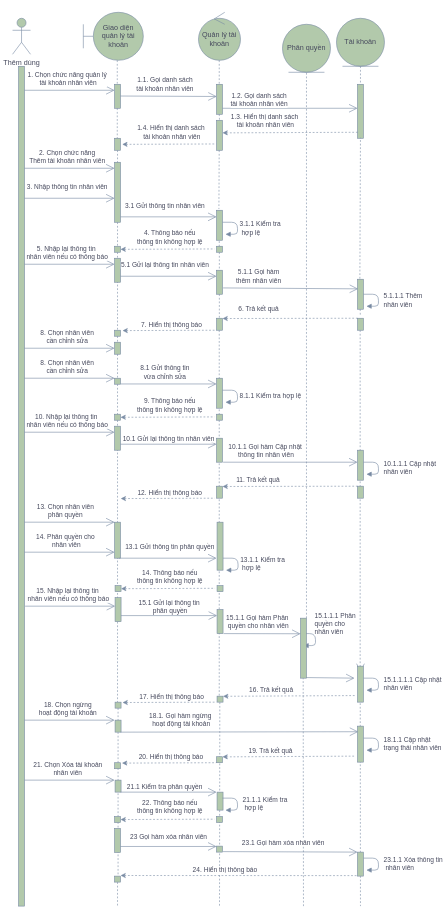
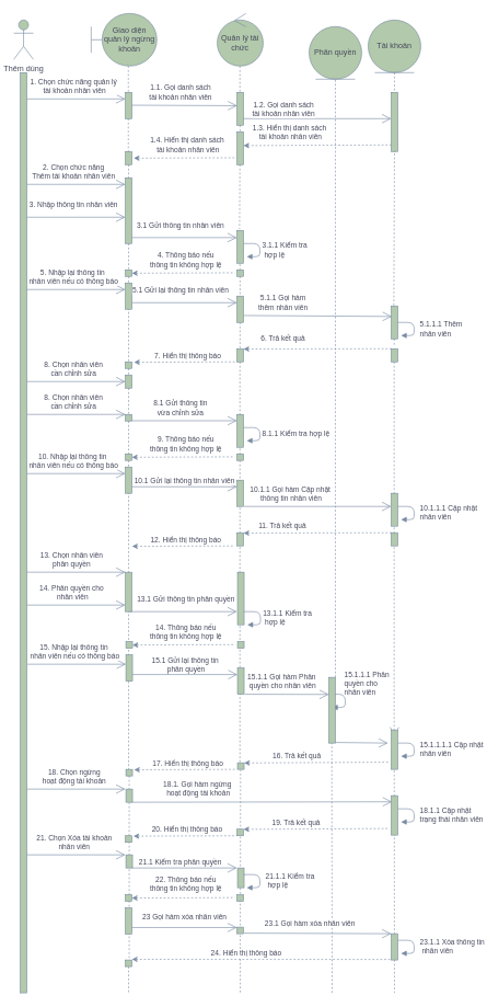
- <mxCell id="9" value="Giao diện quản lý tài khoản" style="shape=umlBoundary;whiteSpace=wrap;html=1;fillColor=#B2C9AB;strokeColor=#788AA3;fontColor=#46495D;" parent="1" vertex="1"><mxGeometry x="138" y="20" width="100" height="80" as="geometry" /></mxCell>
+ <mxCell id="9" value="Giao diện quản lý ngừng khoản" style="shape=umlBoundary;whiteSpace=wrap;html=1;fillColor=#B2C9AB;strokeColor=#788AA3;fontColor=#46495D;" parent="1" vertex="1"><mxGeometry x="138" y="20" width="100" height="80" as="geometry" /></mxCell>
- <mxCell id="12" value="Quản lý tài khoản" style="ellipse;shape=umlControl;whiteSpace=wrap;html=1;fillColor=#B2C9AB;strokeColor=#788AA3;fontColor=#46495D;" parent="1" vertex="1"><mxGeometry x="330" y="20" width="70" height="80" as="geometry" /></mxCell>
+ <mxCell id="12" value="Quản lý tài chức" style="ellipse;shape=umlControl;whiteSpace=wrap;html=1;fillColor=#B2C9AB;strokeColor=#788AA3;fontColor=#46495D;" parent="1" vertex="1"><mxGeometry x="330" y="20" width="70" height="80" as="geometry" /></mxCell>
